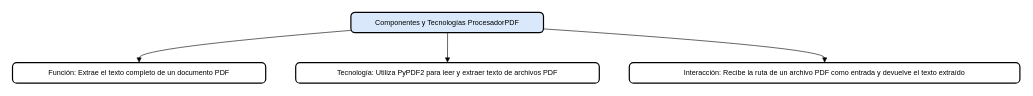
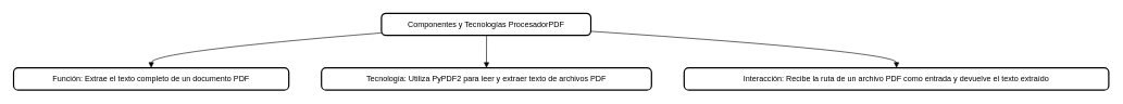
- <mxCell id="2" value="Componentes y Tecnologías ProcesadorPDF" style="rounded=1;absoluteArcSize=1;arcSize=14;whiteSpace=wrap;strokeWidth=2;fillColor=#dae8fc;" vertex="1" parent="1"><mxGeometry x="584" width="321" height="34" as="geometry" y="20" /></mxCell>
+ <mxCell id="2" value="Componentes y Tecnologías ProcesadorPDF" style="rounded=1;absoluteArcSize=1;arcSize=14;whiteSpace=wrap;strokeWidth=2;" vertex="1" parent="1"><mxGeometry x="584" width="321" height="34" as="geometry" y="20" /></mxCell>
